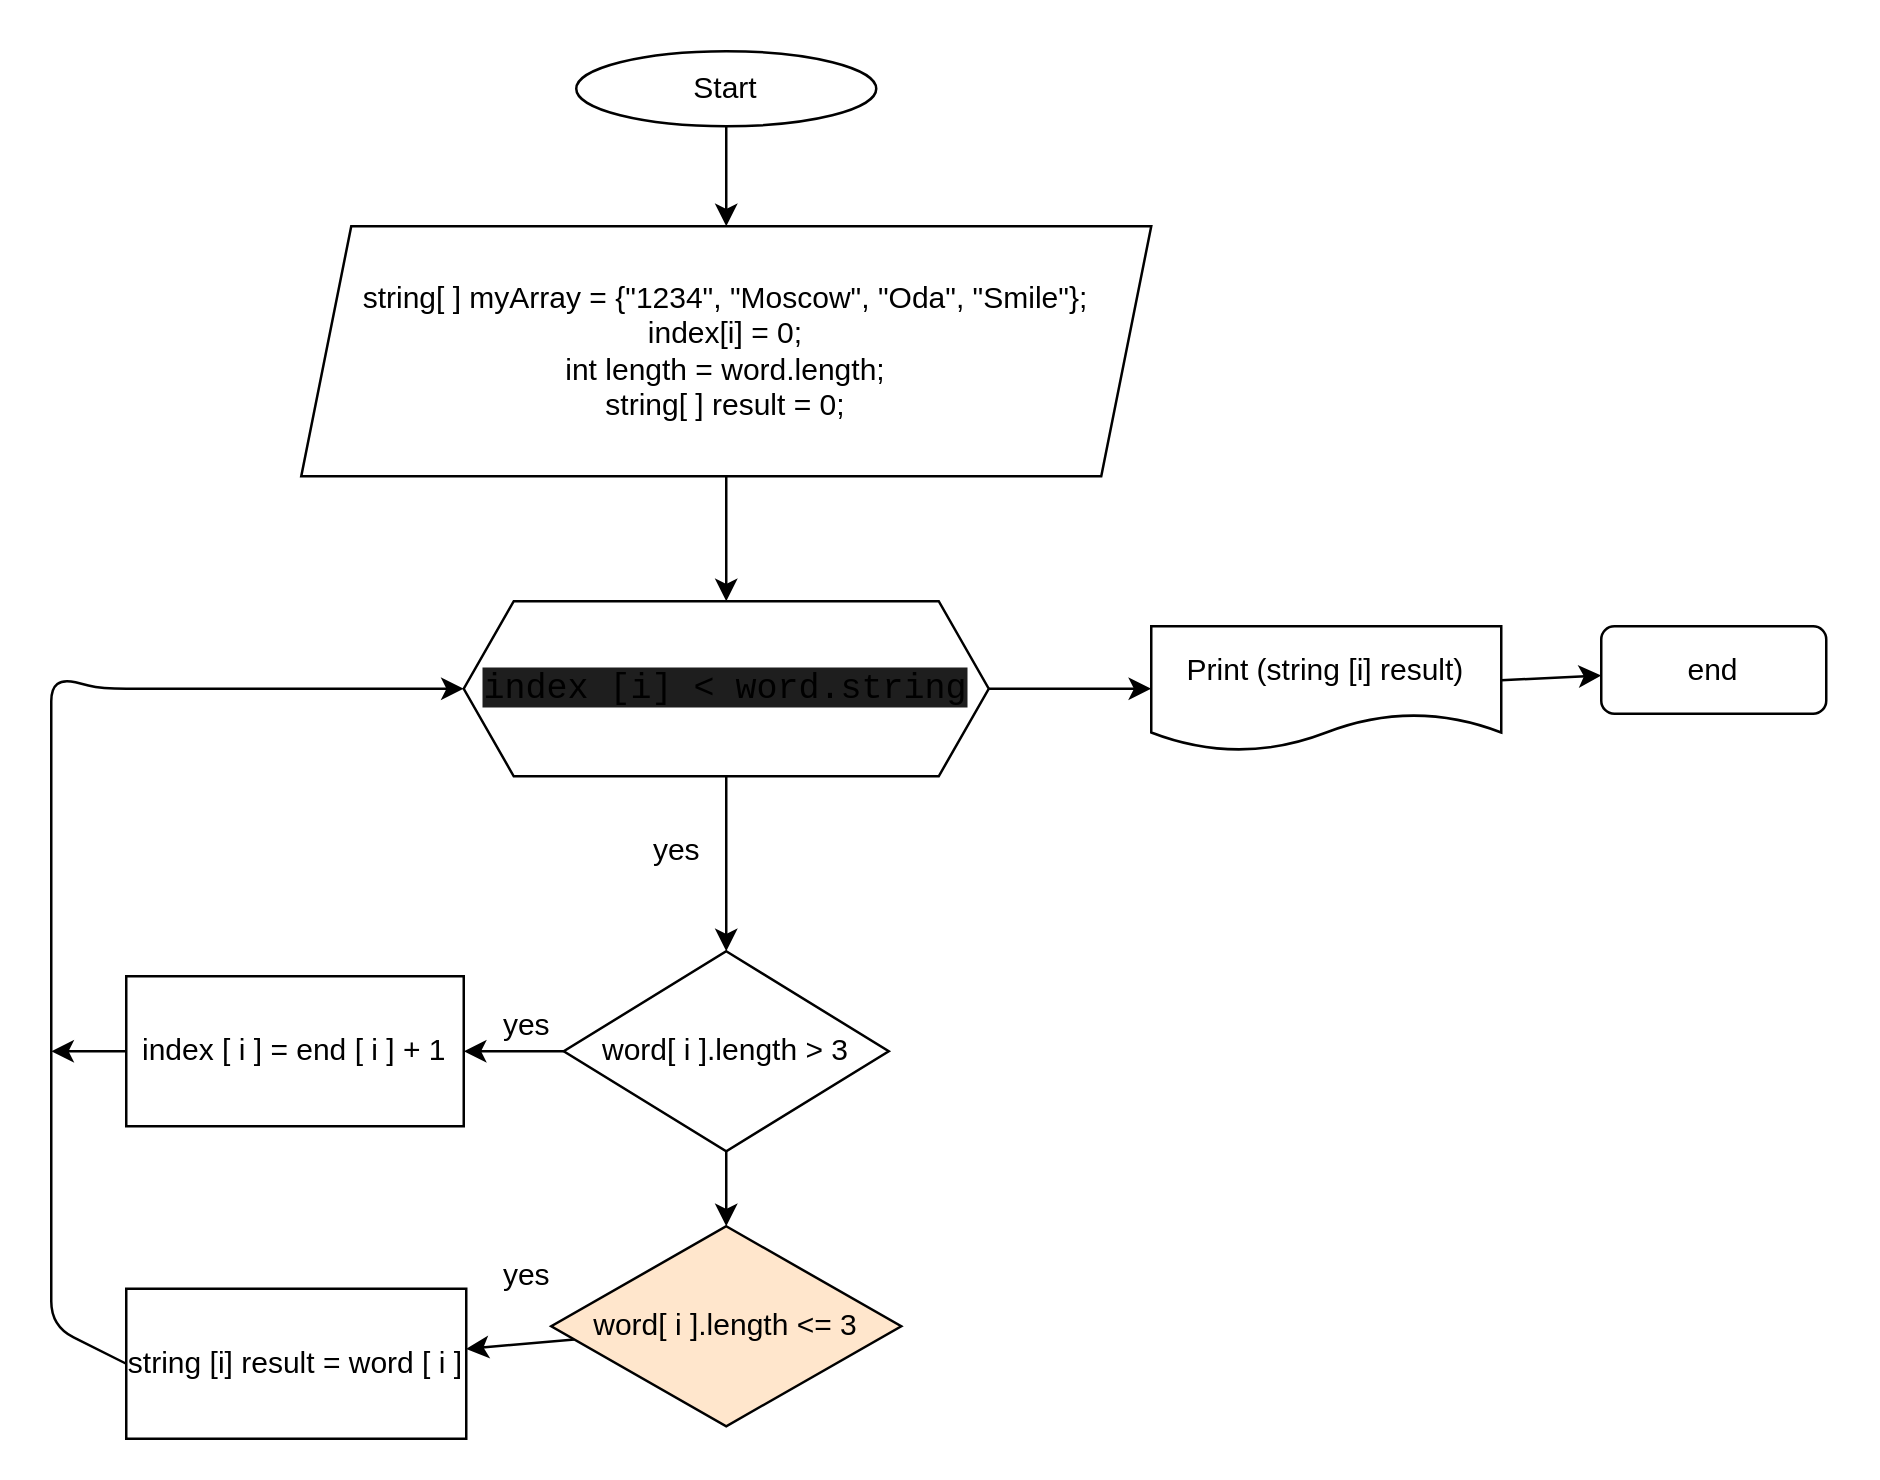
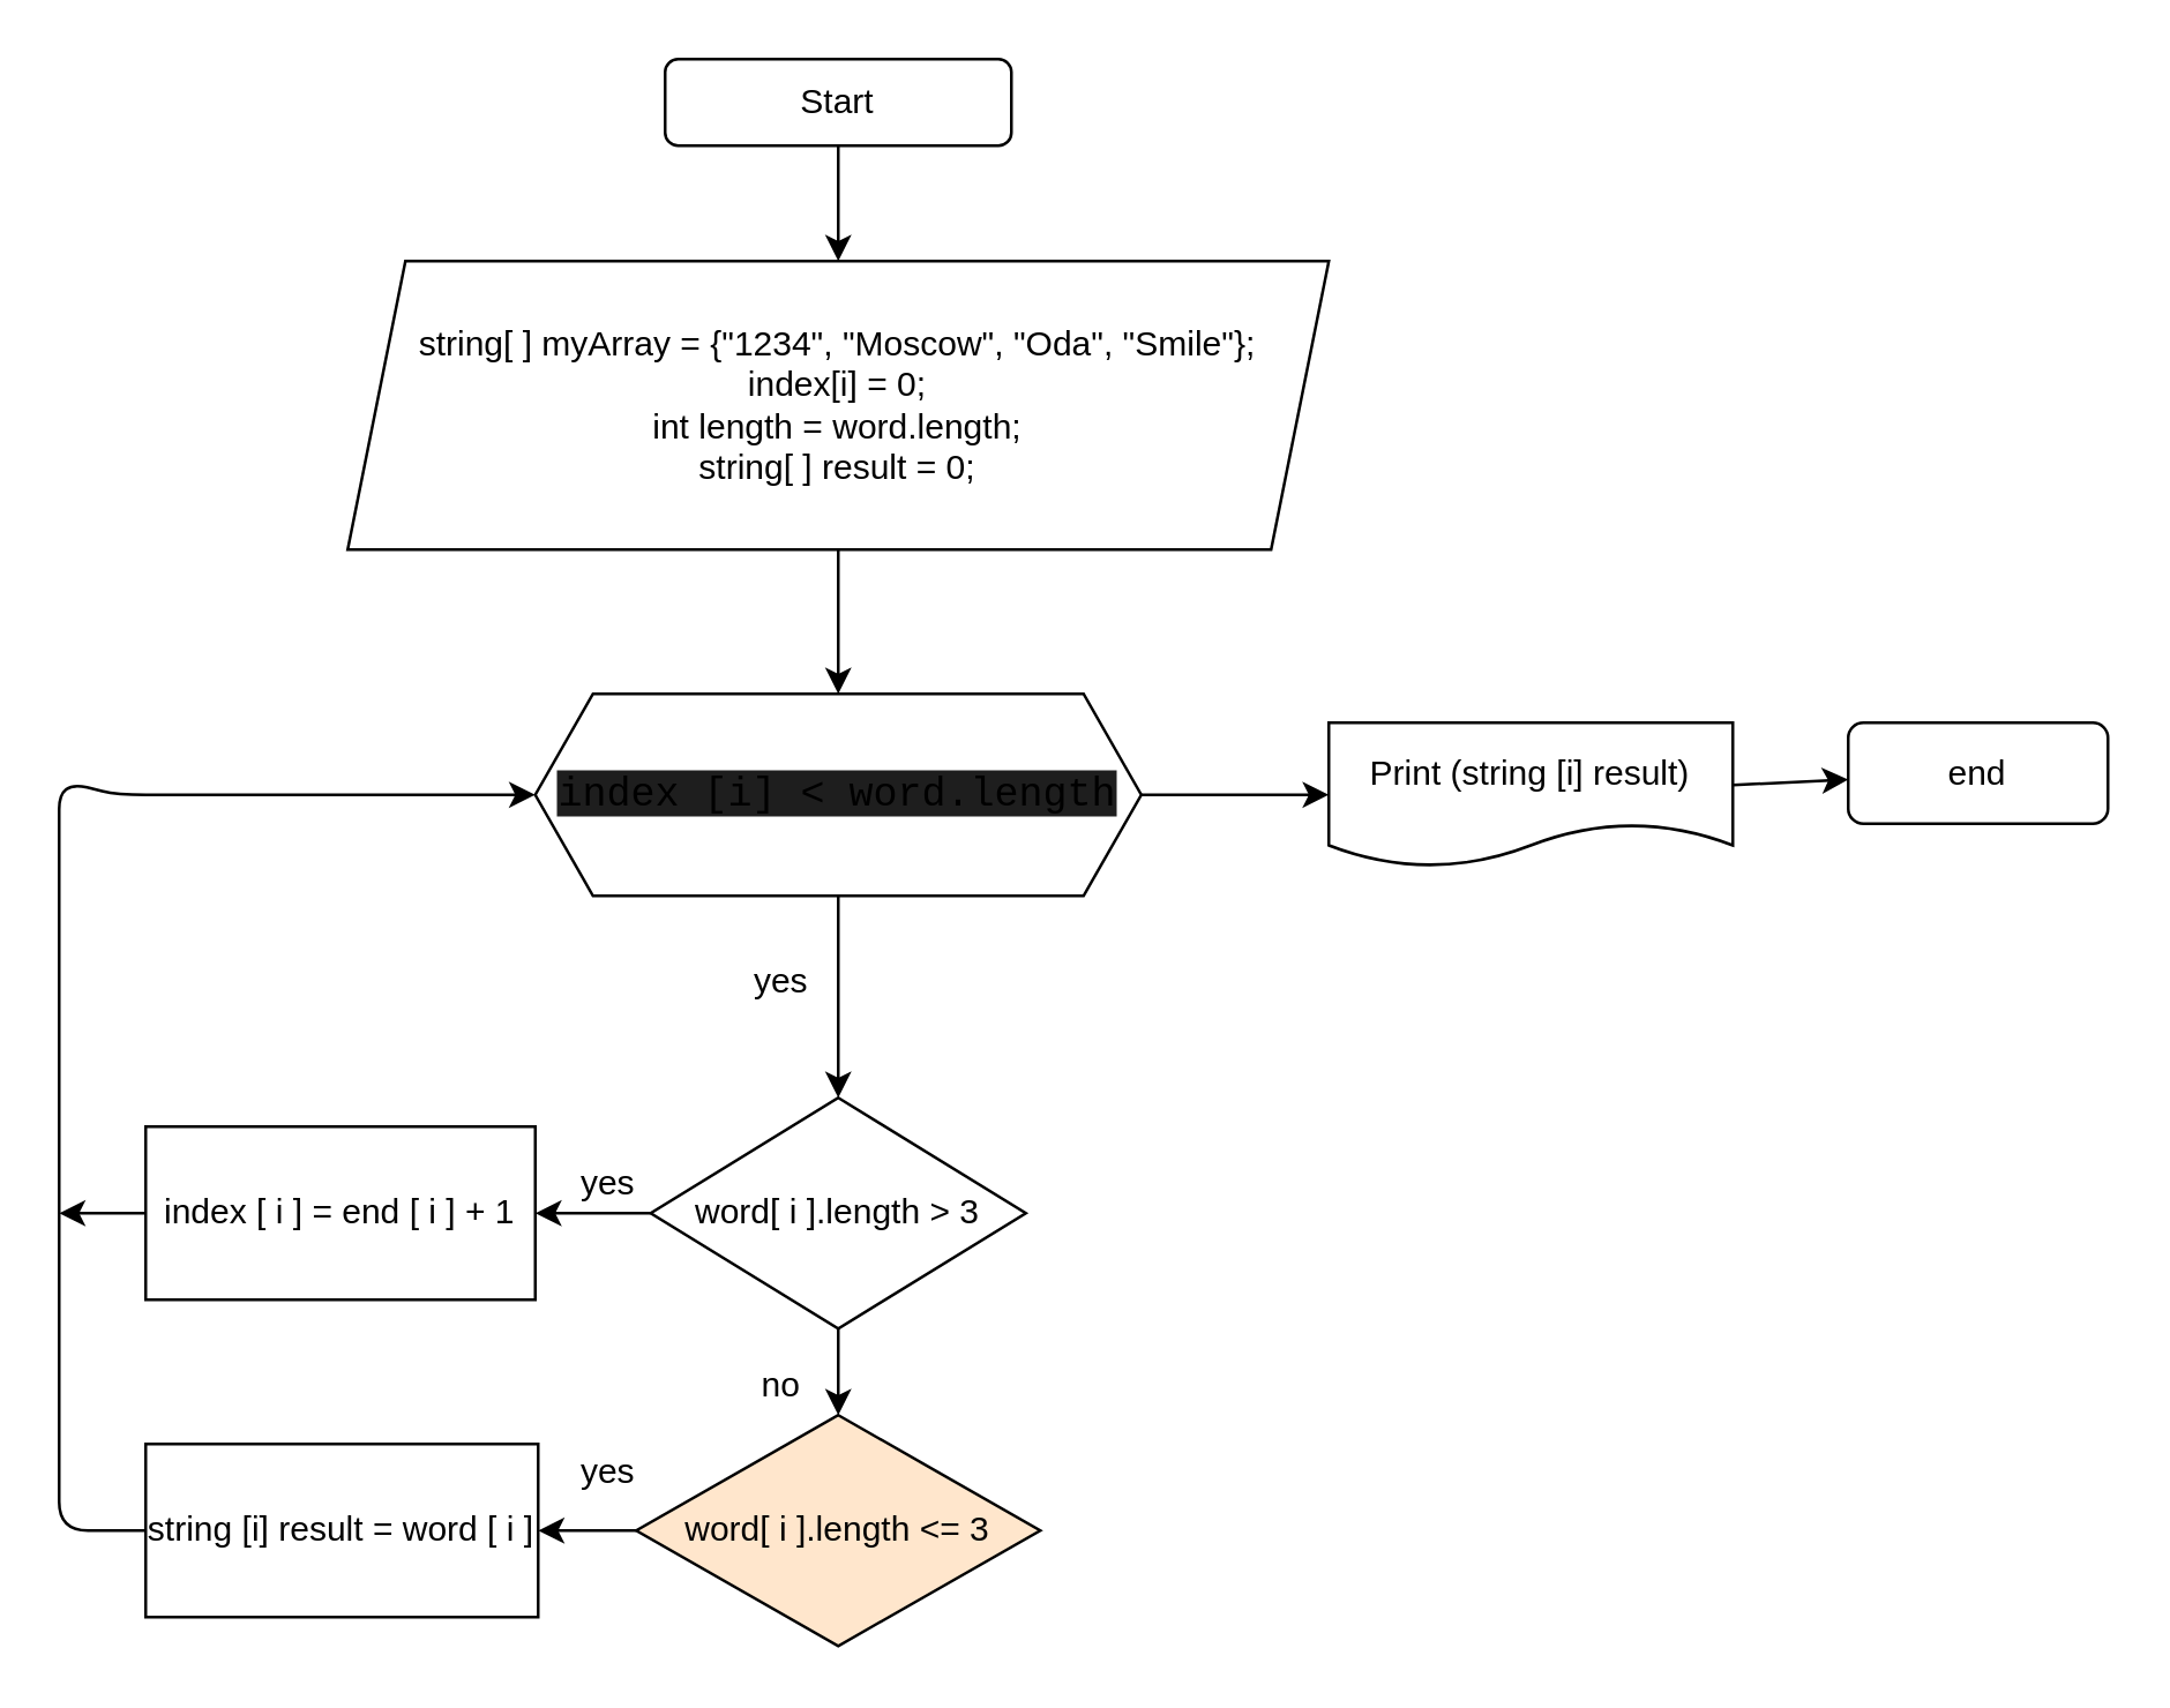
- <mxCell id="3" value="Start" style="ellipse;whiteSpace=wrap;html=1;" parent="1" vertex="1"><mxGeometry x="230" width="120" height="30" as="geometry" y="20" /></mxCell>
+ <mxCell id="3" value="Start" style="rounded=1;whiteSpace=wrap;html=1;" parent="1" vertex="1"><mxGeometry x="230" width="120" height="30" as="geometry" y="20" /></mxCell>
- <mxCell id="15" value="&lt;span style=&quot;font-family: &amp;#34;consolas&amp;#34; , &amp;#34;courier new&amp;#34; , monospace ; font-size: 14px ; background-color: rgb(30 , 30 , 30)&quot;&gt;index [i] &amp;lt; word.string&lt;/span&gt;" style="shape=hexagon;perimeter=hexagonPerimeter2;whiteSpace=wrap;html=1;fixedSize=1;" vertex="1" parent="1"><mxGeometry x="185" y="240" width="210" height="70" as="geometry" /></mxCell>
+ <mxCell id="15" value="&lt;span style=&quot;font-family: &amp;#34;consolas&amp;#34; , &amp;#34;courier new&amp;#34; , monospace ; font-size: 14px ; background-color: rgb(30 , 30 , 30)&quot;&gt;index [i] &amp;lt; word.length&lt;/span&gt;" style="shape=hexagon;perimeter=hexagonPerimeter2;whiteSpace=wrap;html=1;fixedSize=1;" vertex="1" parent="1"><mxGeometry x="185" y="240" width="210" height="70" as="geometry" /></mxCell>
+ <mxCell id="18" value="no" style="text;html=1;align=center;verticalAlign=middle;resizable=0;points=[];autosize=1;strokeColor=none;fillColor=none;" vertex="1" parent="1"><mxGeometry x="255" y="470" width="30" height="20" as="geometry" /></mxCell>
- <mxCell id="12" value="string [i] result = word [ i ]" style="rounded=0;whiteSpace=wrap;html=1;" vertex="1" parent="1"><mxGeometry x="50" y="515" width="136" height="60" as="geometry" /></mxCell>
+ <mxCell id="12" value="string [i] result = word [ i ]" style="rounded=0;whiteSpace=wrap;html=1;" vertex="1" parent="1"><mxGeometry x="50" y="500" width="136" height="60" as="geometry" /></mxCell>
